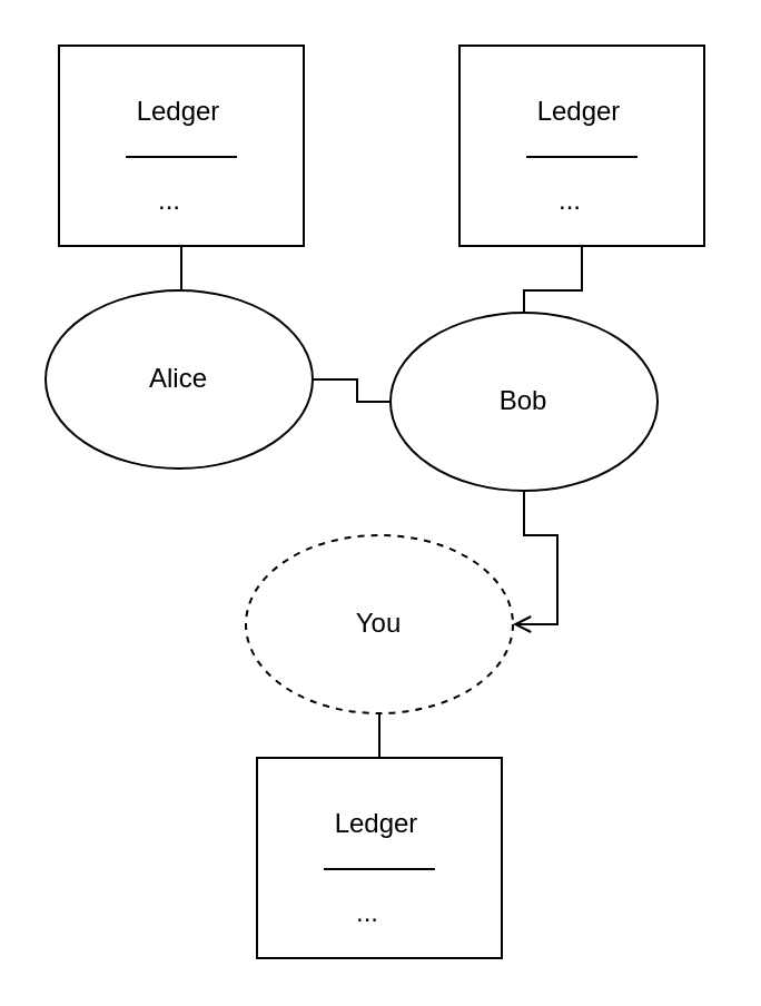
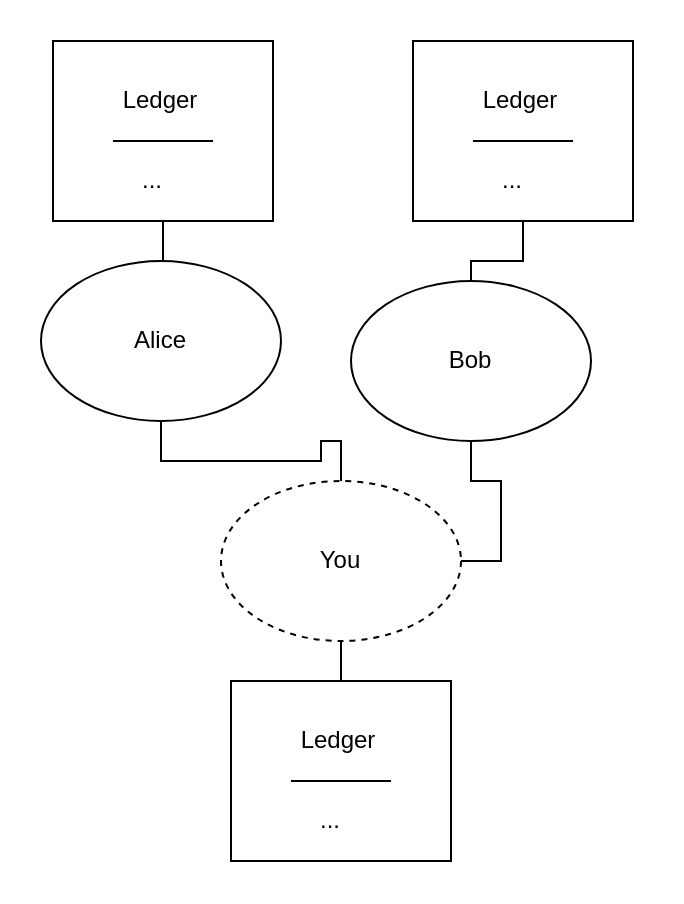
- <mxCell id="5" value="" style="edgeStyle=orthogonalEdgeStyle;rounded=0;orthogonalLoop=1;jettySize=auto;html=1;endArrow=none;endFill=0;" parent="2" source="3" target="4" edge="1"><mxGeometry relative="1" as="geometry" /></mxCell>
+ <mxCell id="5" value="" style="edgeStyle=orthogonalEdgeStyle;rounded=0;orthogonalLoop=1;jettySize=auto;html=1;endArrow=none;endFill=0;" parent="2" source="3" target="6" edge="1"><mxGeometry relative="1" as="geometry" /></mxCell>
- <mxCell id="7" value="" style="edgeStyle=orthogonalEdgeStyle;rounded=0;orthogonalLoop=1;jettySize=auto;html=1;entryX=1;entryY=0.5;entryDx=0;entryDy=0;endArrow=open;endFill=0;" parent="2" source="4" target="6" edge="1"><mxGeometry relative="1" as="geometry"><mxPoint x="240" y="160" as="targetPoint" /></mxGeometry></mxCell>
+ <mxCell id="7" value="" style="edgeStyle=orthogonalEdgeStyle;rounded=0;orthogonalLoop=1;jettySize=auto;html=1;entryX=1;entryY=0.5;entryDx=0;entryDy=0;endArrow=none;endFill=0;" parent="2" source="4" target="6" edge="1"><mxGeometry relative="1" as="geometry"><mxPoint x="240" y="160" as="targetPoint" /></mxGeometry></mxCell>
